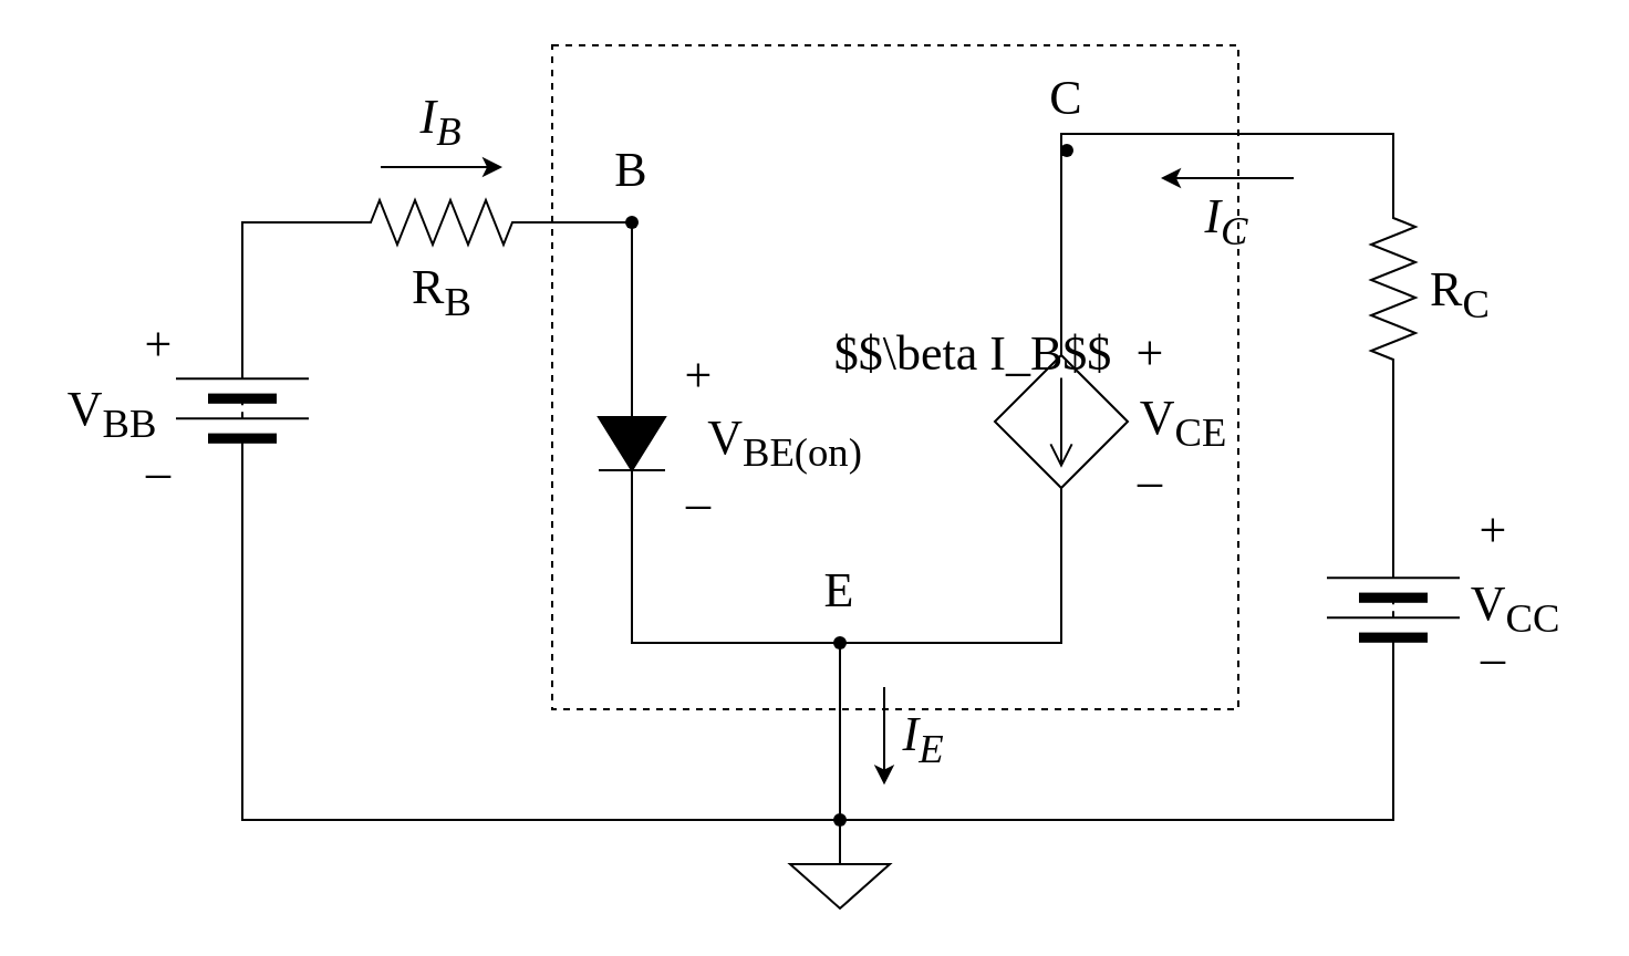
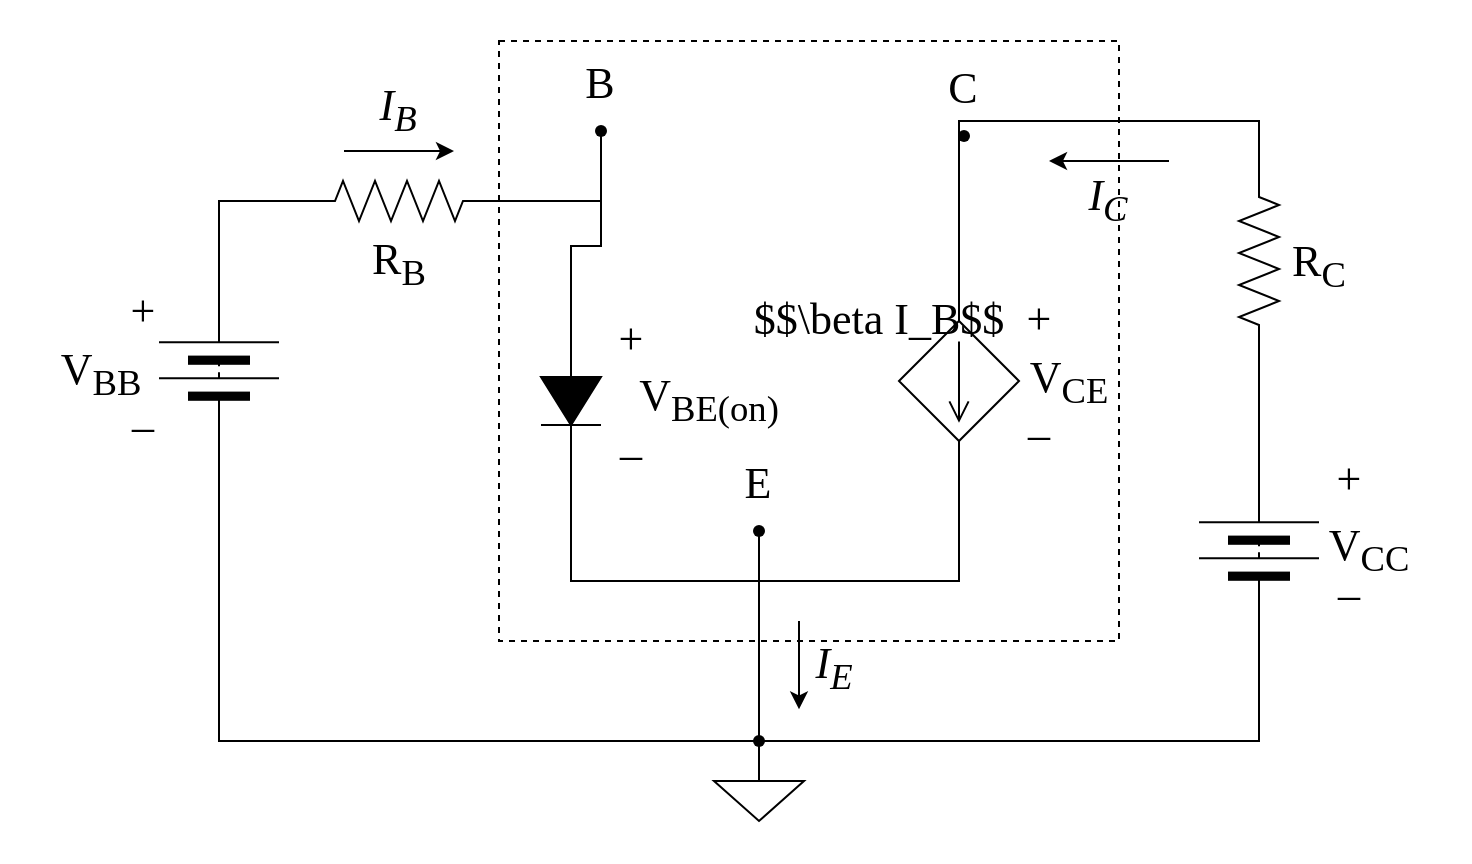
- <mxCell id="12" value="B&#10;&#10;" style="shape=waypoint;sketch=0;size=6;pointerEvents=1;points=[];fillColor=none;resizable=0;rotatable=0;perimeter=centerPerimeter;snapToPoint=1;fontFamily=Times New Roman;fontSize=22;fontColor=default;" vertex="1" parent="1"><mxGeometry x="275" y="90" width="20" height="20" as="geometry" /></mxCell>
+ <mxCell id="12" value="B&#10;&#10;" style="shape=waypoint;sketch=0;size=6;pointerEvents=1;points=[];fillColor=none;resizable=0;rotatable=0;perimeter=centerPerimeter;snapToPoint=1;fontFamily=Times New Roman;fontSize=22;fontColor=default;" vertex="1" parent="1"><mxGeometry x="290" y="55" width="20" height="20" as="geometry" /></mxCell>
- <mxCell id="11" value="E&#10;&#10;" style="shape=waypoint;sketch=0;size=6;pointerEvents=1;points=[];fillColor=none;resizable=0;rotatable=0;perimeter=centerPerimeter;snapToPoint=1;fontFamily=Times New Roman;fontSize=22;fontColor=default;strokeColor=default;strokeWidth=1;" vertex="1" parent="1"><mxGeometry x="369" y="280" width="20" height="20" as="geometry" /></mxCell>
+ <mxCell id="11" value="E&#10;&#10;" style="shape=waypoint;sketch=0;size=6;pointerEvents=1;points=[];fillColor=none;resizable=0;rotatable=0;perimeter=centerPerimeter;snapToPoint=1;fontFamily=Times New Roman;fontSize=22;fontColor=default;strokeColor=default;strokeWidth=1;" vertex="1" parent="1"><mxGeometry x="369" y="255" width="20" height="20" as="geometry" /></mxCell>
